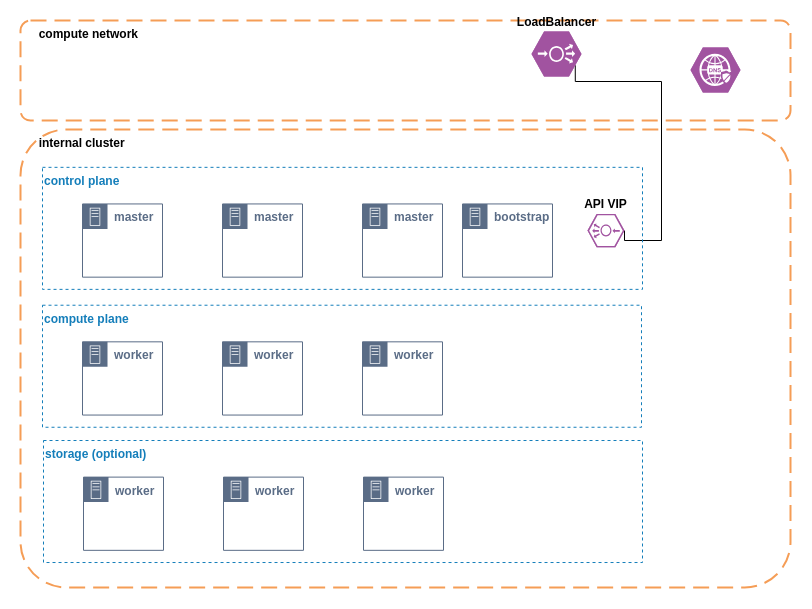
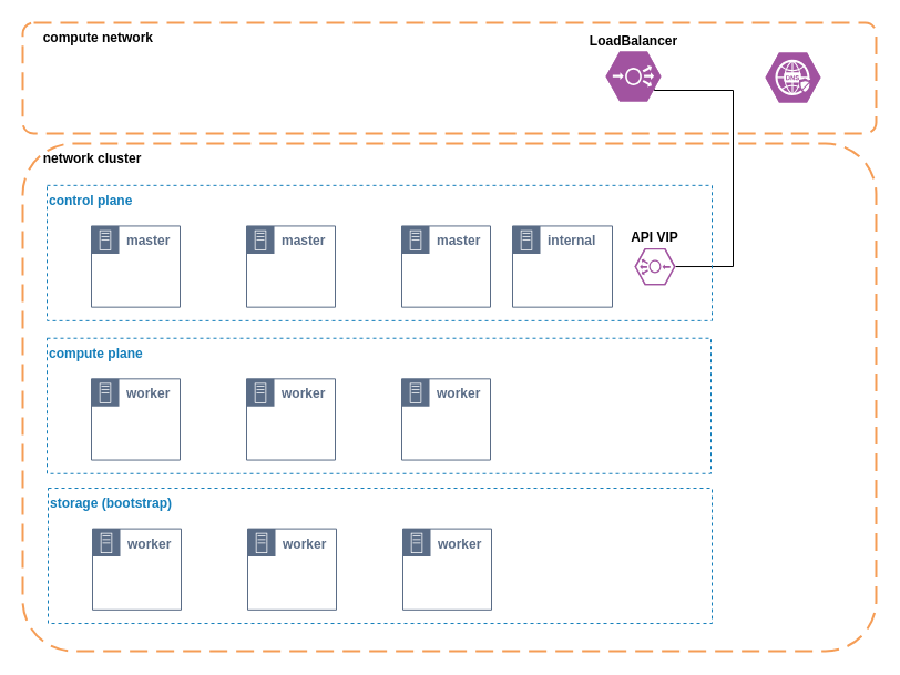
- <mxCell id="5" value="&lt;b&gt;LoadBalancer&lt;/b&gt;" style="verticalLabelPosition=top;html=1;fillColor=#A153A0;strokeColor=#ffffff;verticalAlign=bottom;align=center;points=[[0,0.5,0],[0.125,0.25,0],[0.25,0,0],[0.5,0,0],[0.75,0,0],[0.875,0.25,0],[1,0.5,0],[0.875,0.75,0],[0.75,1,0],[0.5,1,0],[0.125,0.75,0]];pointerEvents=1;shape=mxgraph.cisco_safe.compositeIcon;bgIcon=mxgraph.cisco_safe.design.blank_device;resIcon=mxgraph.cisco_safe.design.load_balancer;labelPosition=center;" parent="1" vertex="1"><mxGeometry x="531" y="31" width="50" height="45" as="geometry" /></mxCell>
+ <mxCell id="5" value="&lt;b&gt;LoadBalancer&lt;/b&gt;" style="verticalLabelPosition=top;html=1;fillColor=#A153A0;strokeColor=#ffffff;verticalAlign=bottom;align=center;points=[[0,0.5,0],[0.125,0.25,0],[0.25,0,0],[0.5,0,0],[0.75,0,0],[0.875,0.25,0],[1,0.5,0],[0.875,0.75,0],[0.75,1,0],[0.5,1,0],[0.125,0.75,0]];pointerEvents=1;shape=mxgraph.cisco_safe.compositeIcon;bgIcon=mxgraph.cisco_safe.design.blank_device;resIcon=mxgraph.cisco_safe.design.load_balancer;labelPosition=center;" parent="1" vertex="1"><mxGeometry x="546" y="46" width="50" height="45" as="geometry" /></mxCell>
- <mxCell id="6" value="     internal cluster" style="rounded=1;arcSize=10;dashed=1;strokeColor=#F59D56;fillColor=none;gradientColor=none;dashPattern=8 4;strokeWidth=2;align=left;fontStyle=1;verticalAlign=top;" parent="1" vertex="1"><mxGeometry x="20" y="129" width="770" height="458" as="geometry" /></mxCell>
+ <mxCell id="6" value="     network cluster" style="rounded=1;arcSize=10;dashed=1;strokeColor=#F59D56;fillColor=none;gradientColor=none;dashPattern=8 4;strokeWidth=2;align=left;fontStyle=1;verticalAlign=top;" parent="1" vertex="1"><mxGeometry x="20" y="129" width="770" height="458" as="geometry" /></mxCell>
- <mxCell id="12" value="bootstrap" style="points=[[0,0],[0.25,0],[0.5,0],[0.75,0],[1,0],[1,0.25],[1,0.5],[1,0.75],[1,1],[0.75,1],[0.5,1],[0.25,1],[0,1],[0,0.75],[0,0.5],[0,0.25]];outlineConnect=0;gradientColor=none;html=1;whiteSpace=wrap;fontSize=12;fontStyle=1;shape=mxgraph.aws4.group;grIcon=mxgraph.aws4.group_on_premise;strokeColor=#5A6C86;fillColor=none;verticalAlign=top;align=left;spacingLeft=30;fontColor=#5A6C86;dashed=0;" parent="7" vertex="1"><mxGeometry x="420" y="36.609" width="90" height="73.217" as="geometry" /></mxCell>
+ <mxCell id="12" value="internal" style="points=[[0,0],[0.25,0],[0.5,0],[0.75,0],[1,0],[1,0.25],[1,0.5],[1,0.75],[1,1],[0.75,1],[0.5,1],[0.25,1],[0,1],[0,0.75],[0,0.5],[0,0.25]];outlineConnect=0;gradientColor=none;html=1;whiteSpace=wrap;fontSize=12;fontStyle=1;shape=mxgraph.aws4.group;grIcon=mxgraph.aws4.group_on_premise;strokeColor=#5A6C86;fillColor=none;verticalAlign=top;align=left;spacingLeft=30;fontColor=#5A6C86;dashed=0;" parent="7" vertex="1"><mxGeometry x="420" y="36.609" width="90" height="73.217" as="geometry" /></mxCell>
- <mxCell id="14" value="&lt;b&gt;API VIP&lt;/b&gt;" style="verticalLabelPosition=top;html=1;fillColor=#A153A0;strokeColor=#ffffff;verticalAlign=bottom;align=center;points=[[0,0.5,0],[0.125,0.25,0],[0.25,0,0],[0.5,0,0],[0.75,0,0],[0.875,0.25,0],[1,0.5,0],[0.875,0.75,0],[0.75,1,0],[0.5,1,0],[0.125,0.75,0]];pointerEvents=1;shape=mxgraph.cisco_safe.compositeIcon;bgIcon=mxgraph.cisco_safe.design.blank_device;resIcon=mxgraph.cisco_safe.design.load_balancer_2;rounded=0;direction=west;labelPosition=center;aspect=fixed;" parent="7" vertex="1"><mxGeometry x="545" y="46.58" width="36.98" height="33.28" as="geometry" /></mxCell>
+ <mxCell id="14" value="&lt;b&gt;API VIP&lt;/b&gt;" style="verticalLabelPosition=top;html=1;fillColor=#A153A0;strokeColor=#ffffff;verticalAlign=bottom;align=center;points=[[0,0.5,0],[0.125,0.25,0],[0.25,0,0],[0.5,0,0],[0.75,0,0],[0.875,0.25,0],[1,0.5,0],[0.875,0.75,0],[0.75,1,0],[0.5,1,0],[0.125,0.75,0]];pointerEvents=1;shape=mxgraph.cisco_safe.compositeIcon;bgIcon=mxgraph.cisco_safe.design.blank_device;resIcon=mxgraph.cisco_safe.design.load_balancer_2;rounded=0;direction=west;labelPosition=center;aspect=fixed;" parent="7" vertex="1"><mxGeometry x="530" y="56.58" width="36.98" height="33.28" as="geometry" /></mxCell>
- <mxCell id="22" value="storage (optional)" style="fillColor=none;strokeColor=#147EBA;dashed=1;verticalAlign=top;fontStyle=1;fontColor=#147EBA;align=left;" parent="21" vertex="1"><mxGeometry width="599" height="122.029" as="geometry" /></mxCell>
+ <mxCell id="22" value="storage (bootstrap)" style="fillColor=none;strokeColor=#147EBA;dashed=1;verticalAlign=top;fontStyle=1;fontColor=#147EBA;align=left;" parent="21" vertex="1"><mxGeometry width="599" height="122.029" as="geometry" /></mxCell>
